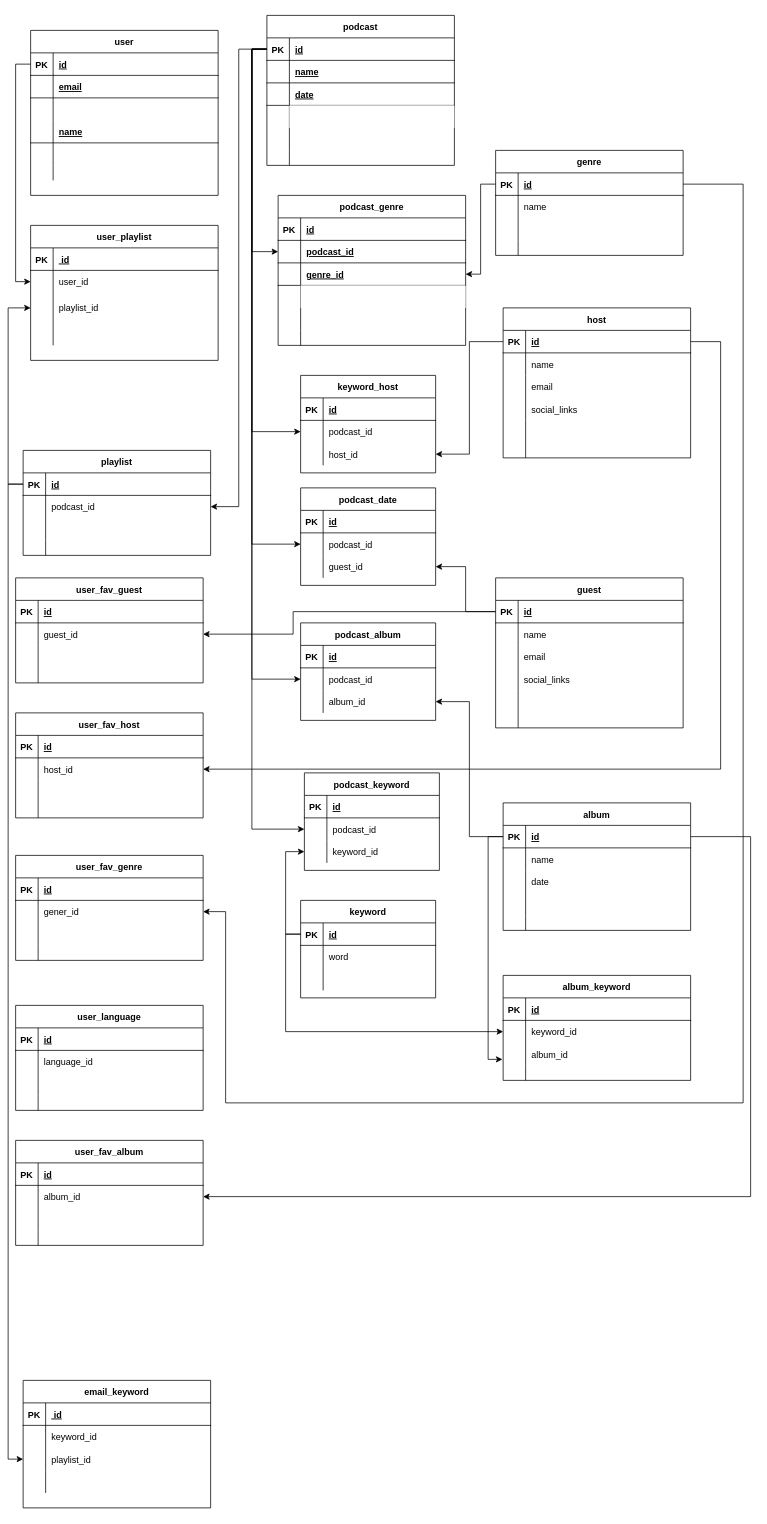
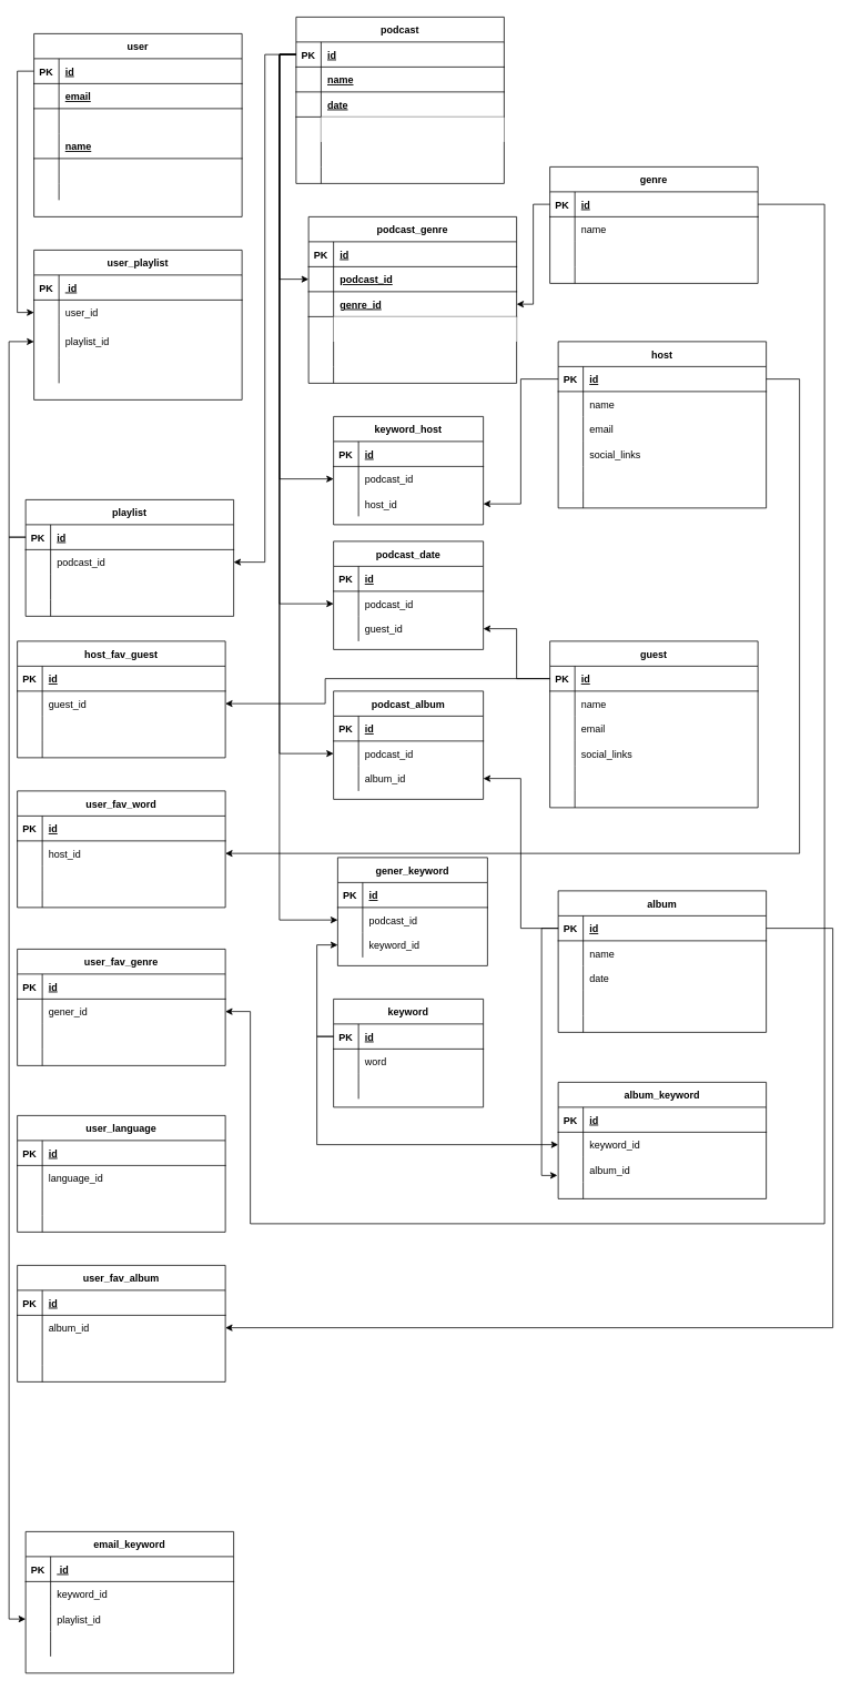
- <mxCell id="244" value="user_fav_guest" style="shape=table;startSize=30;container=1;collapsible=1;childLayout=tableLayout;fixedRows=1;rowLines=0;fontStyle=1;align=center;resizeLast=1;" vertex="1" parent="1"><mxGeometry x="20" y="770" width="250" height="140" as="geometry" /></mxCell>
+ <mxCell id="244" value="host_fav_guest" style="shape=table;startSize=30;container=1;collapsible=1;childLayout=tableLayout;fixedRows=1;rowLines=0;fontStyle=1;align=center;resizeLast=1;" vertex="1" parent="1"><mxGeometry x="20" y="770" width="250" height="140" as="geometry" /></mxCell>
- <mxCell id="231" value="user_fav_host" style="shape=table;startSize=30;container=1;collapsible=1;childLayout=tableLayout;fixedRows=1;rowLines=0;fontStyle=1;align=center;resizeLast=1;" vertex="1" parent="1"><mxGeometry x="20" y="950" width="250" height="140" as="geometry" /></mxCell>
+ <mxCell id="231" value="user_fav_word" style="shape=table;startSize=30;container=1;collapsible=1;childLayout=tableLayout;fixedRows=1;rowLines=0;fontStyle=1;align=center;resizeLast=1;" vertex="1" parent="1"><mxGeometry x="20" y="950" width="250" height="140" as="geometry" /></mxCell>
- <mxCell id="138" value="podcast_keyword" style="shape=table;startSize=30;container=1;collapsible=1;childLayout=tableLayout;fixedRows=1;rowLines=0;fontStyle=1;align=center;resizeLast=1;" vertex="1" parent="1"><mxGeometry x="405" y="1030" width="180" height="130" as="geometry" /></mxCell>
+ <mxCell id="138" value="gener_keyword" style="shape=table;startSize=30;container=1;collapsible=1;childLayout=tableLayout;fixedRows=1;rowLines=0;fontStyle=1;align=center;resizeLast=1;" vertex="1" parent="1"><mxGeometry x="405" y="1030" width="180" height="130" as="geometry" /></mxCell>
